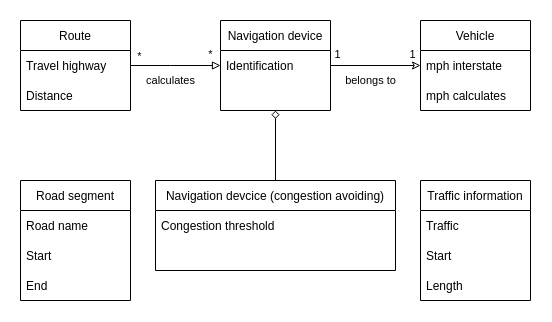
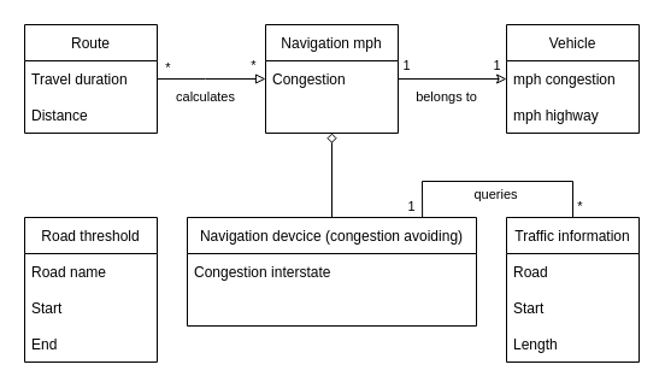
- <mxCell id="12" value="Navigation device" style="swimlane;fontStyle=0;childLayout=stackLayout;horizontal=1;startSize=30;horizontalStack=0;resizeParent=1;resizeParentMax=0;resizeLast=0;collapsible=1;marginBottom=0;" vertex="1" parent="1"><mxGeometry x="220" y="20" width="110" height="90" as="geometry" /></mxCell>
+ <mxCell id="12" value="Navigation mph" style="swimlane;fontStyle=0;childLayout=stackLayout;horizontal=1;startSize=30;horizontalStack=0;resizeParent=1;resizeParentMax=0;resizeLast=0;collapsible=1;marginBottom=0;" vertex="1" parent="1"><mxGeometry x="220" y="20" width="110" height="90" as="geometry" /></mxCell>
- <mxCell id="9" value="Travel highway" style="text;strokeColor=none;fillColor=none;align=left;verticalAlign=middle;spacingLeft=4;spacingRight=4;overflow=hidden;points=[[0,0.5],[1,0.5]];portConstraint=eastwest;rotatable=0;" vertex="1" parent="8"><mxGeometry y="30" width="110" height="30" as="geometry" /></mxCell>
+ <mxCell id="9" value="Travel duration" style="text;strokeColor=none;fillColor=none;align=left;verticalAlign=middle;spacingLeft=4;spacingRight=4;overflow=hidden;points=[[0,0.5],[1,0.5]];portConstraint=eastwest;rotatable=0;" vertex="1" parent="8"><mxGeometry y="30" width="110" height="30" as="geometry" /></mxCell>
- <mxCell id="13" value="Identification" style="text;strokeColor=none;fillColor=none;align=left;verticalAlign=middle;spacingLeft=4;spacingRight=4;overflow=hidden;points=[[0,0.5],[1,0.5]];portConstraint=eastwest;rotatable=0;" vertex="1" parent="12"><mxGeometry y="30" width="110" height="30" as="geometry" /></mxCell>
+ <mxCell id="13" value="Congestion" style="text;strokeColor=none;fillColor=none;align=left;verticalAlign=middle;spacingLeft=4;spacingRight=4;overflow=hidden;points=[[0,0.5],[1,0.5]];portConstraint=eastwest;rotatable=0;" vertex="1" parent="12"><mxGeometry y="30" width="110" height="30" as="geometry" /></mxCell>
- <mxCell id="16" value="mph interstate" style="text;strokeColor=none;fillColor=none;align=left;verticalAlign=middle;spacingLeft=4;spacingRight=4;overflow=hidden;points=[[0,0.5],[1,0.5]];portConstraint=eastwest;rotatable=0;" vertex="1" parent="15"><mxGeometry y="30" width="110" height="30" as="geometry" /></mxCell>
+ <mxCell id="16" value="mph congestion" style="text;strokeColor=none;fillColor=none;align=left;verticalAlign=middle;spacingLeft=4;spacingRight=4;overflow=hidden;points=[[0,0.5],[1,0.5]];portConstraint=eastwest;rotatable=0;" vertex="1" parent="15"><mxGeometry y="30" width="110" height="30" as="geometry" /></mxCell>
- <mxCell id="17" value="mph calculates" style="text;strokeColor=none;fillColor=none;align=left;verticalAlign=middle;spacingLeft=4;spacingRight=4;overflow=hidden;points=[[0,0.5],[1,0.5]];portConstraint=eastwest;rotatable=0;" vertex="1" parent="15"><mxGeometry y="60" width="110" height="30" as="geometry" /></mxCell>
+ <mxCell id="17" value="mph highway" style="text;strokeColor=none;fillColor=none;align=left;verticalAlign=middle;spacingLeft=4;spacingRight=4;overflow=hidden;points=[[0,0.5],[1,0.5]];portConstraint=eastwest;rotatable=0;" vertex="1" parent="15"><mxGeometry y="60" width="110" height="30" as="geometry" /></mxCell>
+ <mxCell id="19" style="edgeStyle=none;rounded=0;orthogonalLoop=1;jettySize=auto;html=1;entryX=0.5;entryY=0;entryDx=0;entryDy=0;endArrow=none;endFill=0;exitX=0.813;exitY=0.009;exitDx=0;exitDy=0;exitPerimeter=0;" edge="1" parent="1" source="23" target="26"><mxGeometry relative="1" as="geometry"><Array as="points"><mxPoint x="350" y="150" /><mxPoint x="475" y="150" /></Array></mxGeometry></mxCell>
+ <mxCell id="20" value="queries" style="edgeLabel;html=1;align=center;verticalAlign=middle;resizable=0;points=[];" vertex="1" connectable="0" parent="19"><mxGeometry x="0.358" relative="1" as="geometry"><mxPoint x="-35" y="10" as="offset" /></mxGeometry></mxCell>
+ <mxCell id="21" value="1" style="edgeLabel;html=1;align=center;verticalAlign=middle;resizable=0;points=[];" vertex="1" connectable="0" parent="19"><mxGeometry x="-0.542" y="-2" relative="1" as="geometry"><mxPoint x="-22" y="18" as="offset" /></mxGeometry></mxCell>
+ <mxCell id="22" value="*" style="edgeLabel;html=1;align=center;verticalAlign=middle;resizable=0;points=[];" vertex="1" connectable="0" parent="19"><mxGeometry x="0.891" y="-1" relative="1" as="geometry"><mxPoint x="6" as="offset" /></mxGeometry></mxCell>
- <mxCell id="2" value="Road segment" style="swimlane;fontStyle=0;childLayout=stackLayout;horizontal=1;startSize=30;horizontalStack=0;resizeParent=1;resizeParentMax=0;resizeLast=0;collapsible=1;marginBottom=0;" vertex="1" parent="1"><mxGeometry x="20" y="180" width="110" height="120" as="geometry" /></mxCell>
+ <mxCell id="2" value="Road threshold" style="swimlane;fontStyle=0;childLayout=stackLayout;horizontal=1;startSize=30;horizontalStack=0;resizeParent=1;resizeParentMax=0;resizeLast=0;collapsible=1;marginBottom=0;" vertex="1" parent="1"><mxGeometry x="20" y="180" width="110" height="120" as="geometry" /></mxCell>
- <mxCell id="24" value="Congestion threshold" style="text;strokeColor=none;fillColor=none;align=left;verticalAlign=middle;spacingLeft=4;spacingRight=4;overflow=hidden;points=[[0,0.5],[1,0.5]];portConstraint=eastwest;rotatable=0;" vertex="1" parent="23"><mxGeometry y="30" width="240" height="30" as="geometry" /></mxCell>
+ <mxCell id="24" value="Congestion interstate" style="text;strokeColor=none;fillColor=none;align=left;verticalAlign=middle;spacingLeft=4;spacingRight=4;overflow=hidden;points=[[0,0.5],[1,0.5]];portConstraint=eastwest;rotatable=0;" vertex="1" parent="23"><mxGeometry y="30" width="240" height="30" as="geometry" /></mxCell>
- <mxCell id="27" value="Traffic" style="text;strokeColor=none;fillColor=none;align=left;verticalAlign=middle;spacingLeft=4;spacingRight=4;overflow=hidden;points=[[0,0.5],[1,0.5]];portConstraint=eastwest;rotatable=0;" vertex="1" parent="26"><mxGeometry y="30" width="110" height="30" as="geometry" /></mxCell>
+ <mxCell id="27" value="Road" style="text;strokeColor=none;fillColor=none;align=left;verticalAlign=middle;spacingLeft=4;spacingRight=4;overflow=hidden;points=[[0,0.5],[1,0.5]];portConstraint=eastwest;rotatable=0;" vertex="1" parent="26"><mxGeometry y="30" width="110" height="30" as="geometry" /></mxCell>
